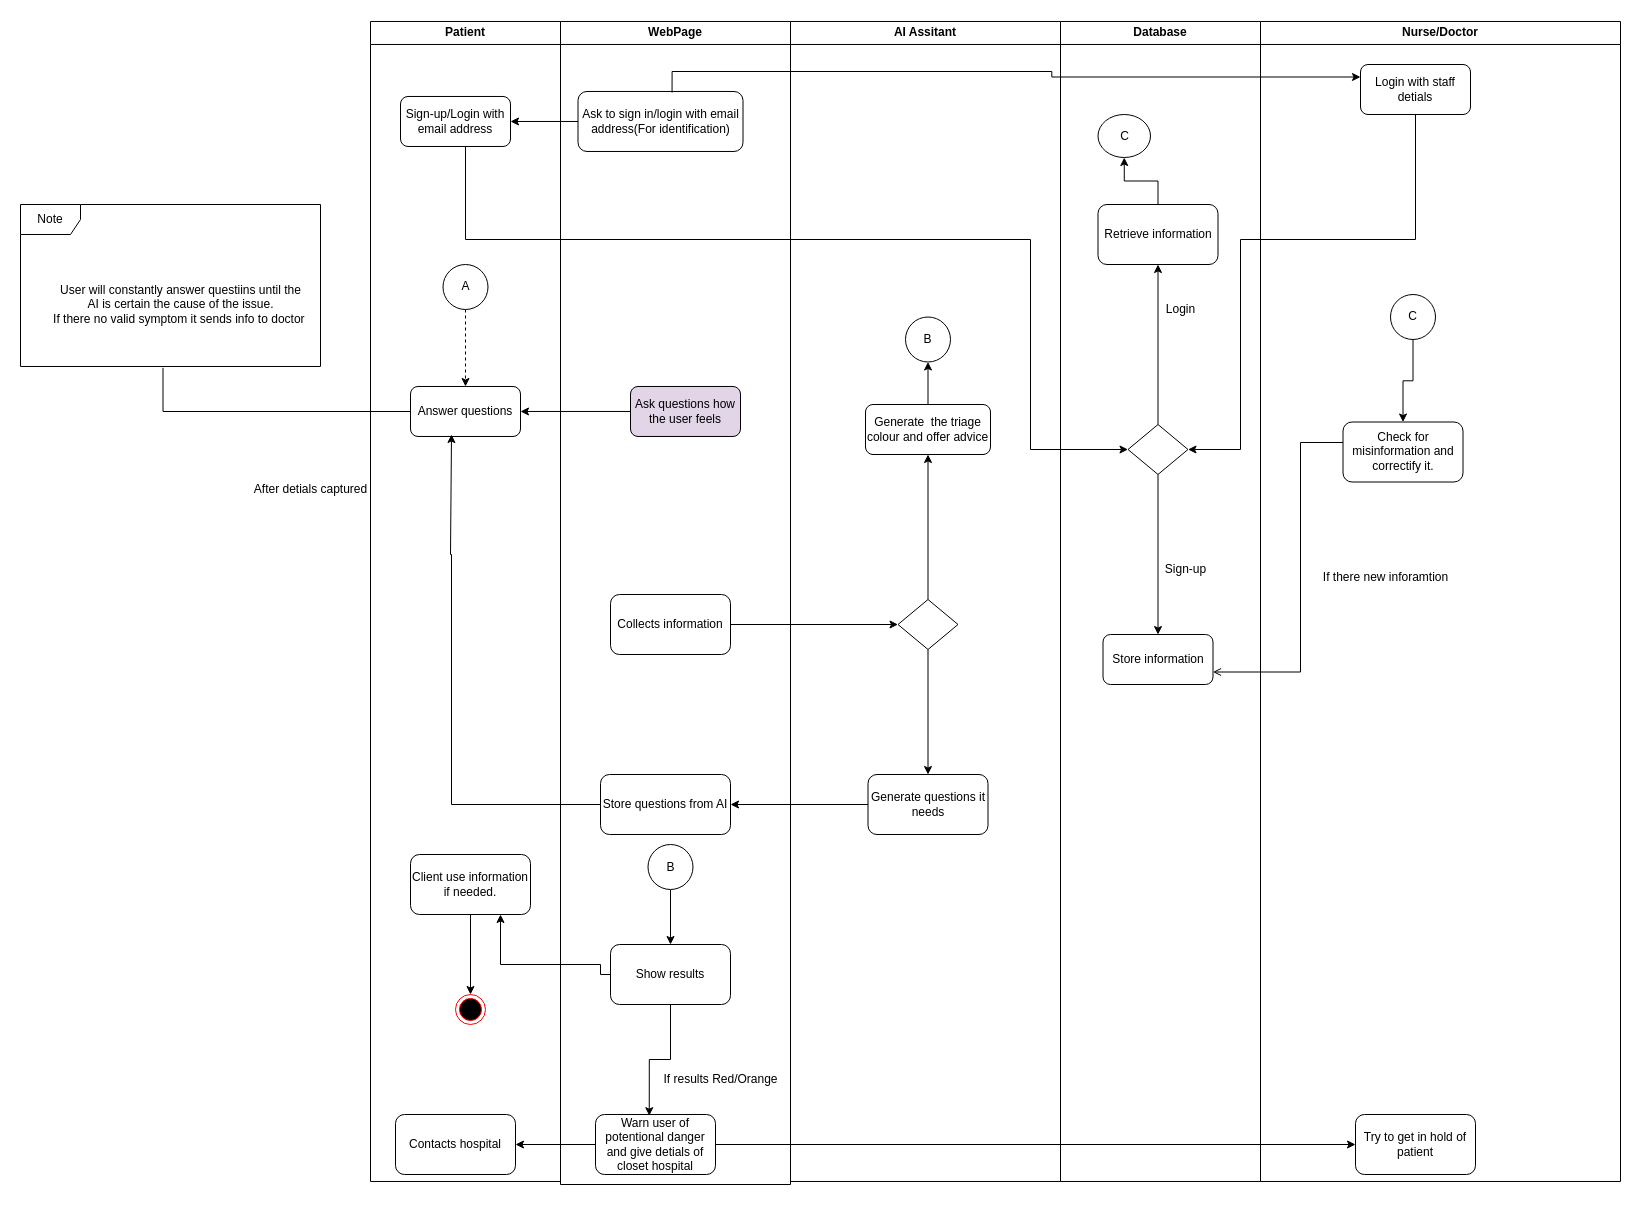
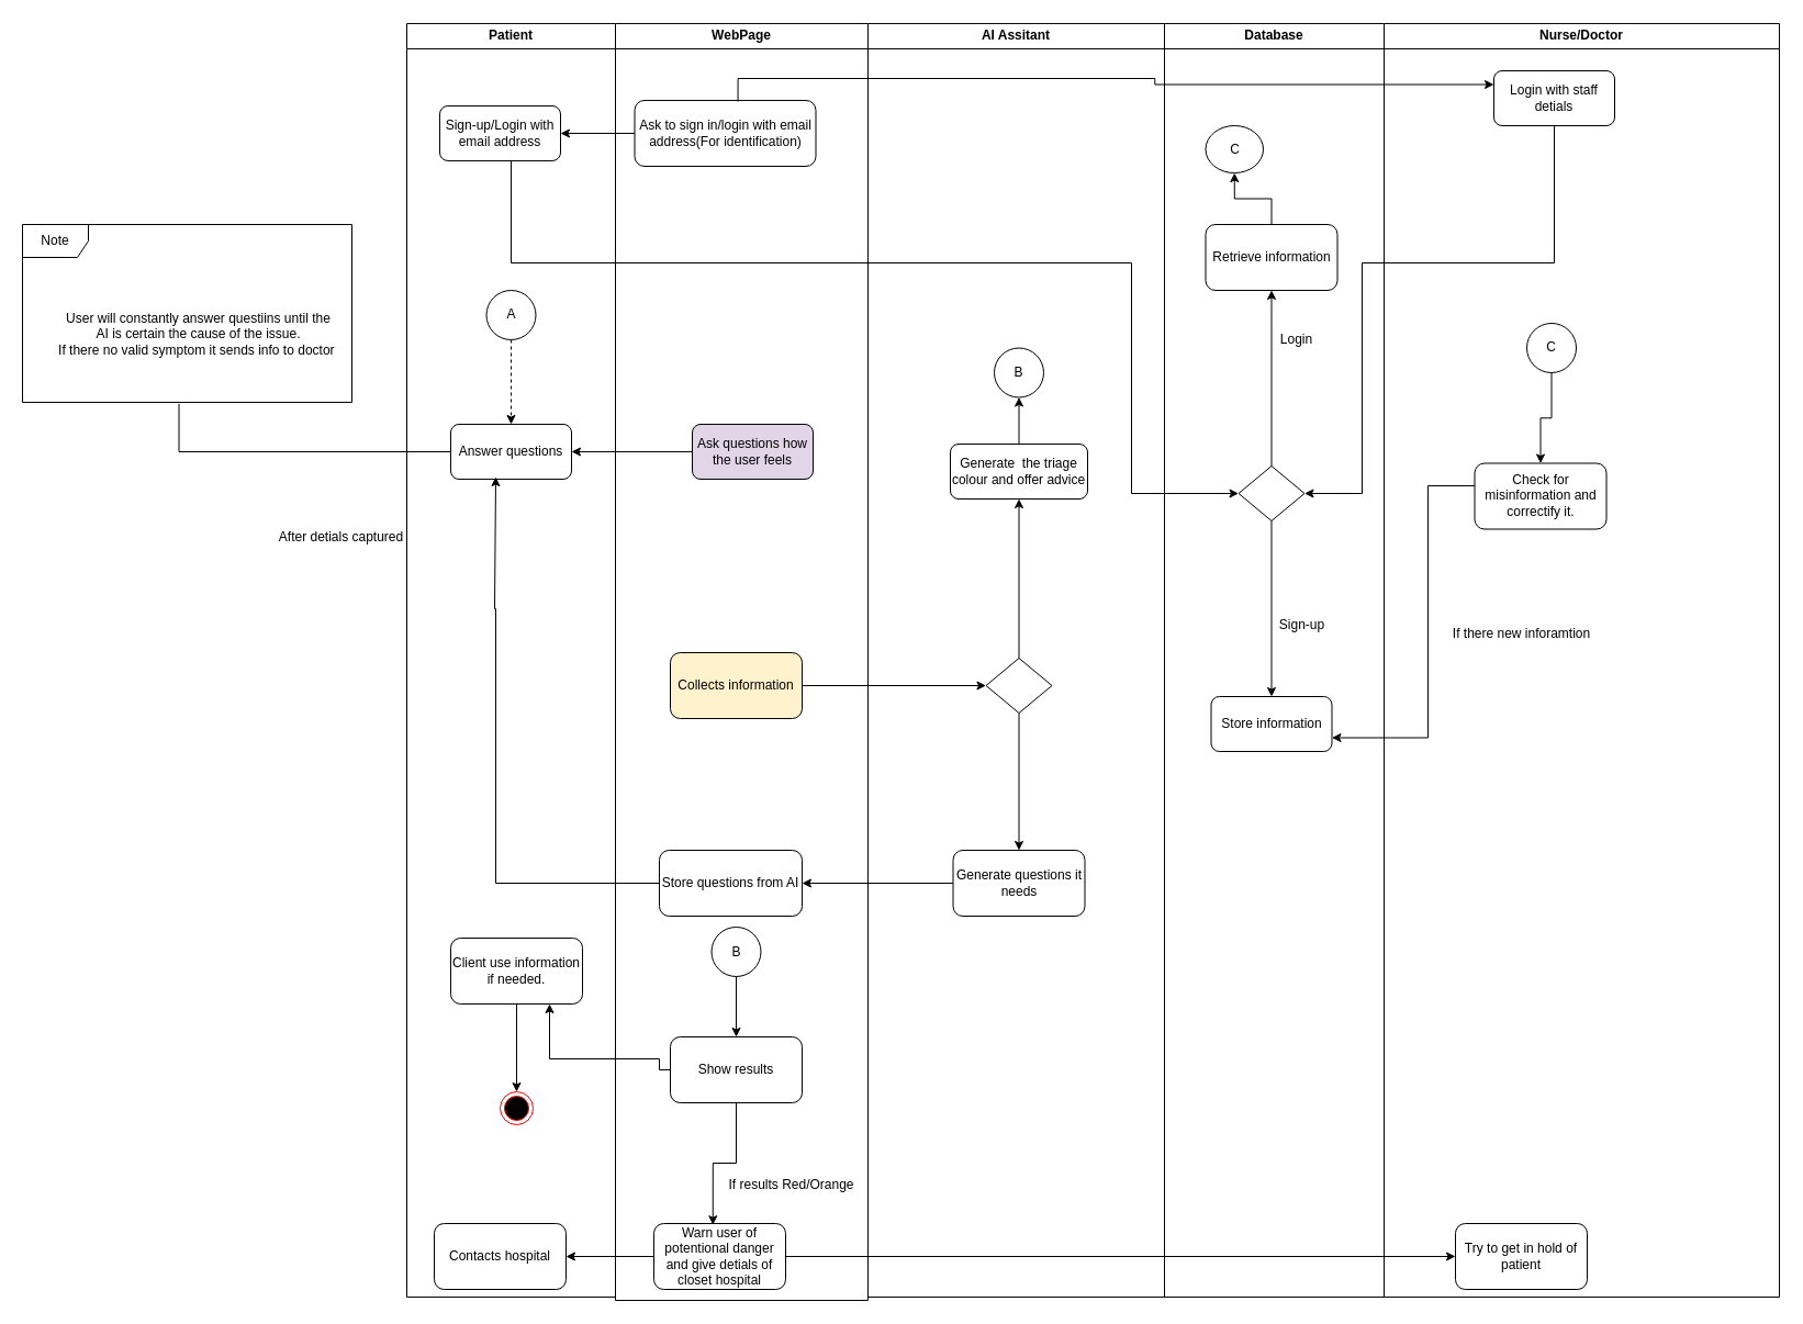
- <mxCell id="13" value="Collects information" style="whiteSpace=wrap;html=1;rounded=1;glass=0;" parent="11" vertex="1"><mxGeometry x="50" y="573.02" width="120" height="60" as="geometry" /></mxCell>
+ <mxCell id="13" value="Collects information" style="whiteSpace=wrap;html=1;rounded=1;glass=0;fillColor=#fff2cc;" parent="11" vertex="1"><mxGeometry x="50" y="573.02" width="120" height="60" as="geometry" /></mxCell>
- <mxCell id="62" style="edgeStyle=orthogonalEdgeStyle;rounded=0;orthogonalLoop=1;jettySize=auto;html=1;entryX=1;entryY=0.75;entryDx=0;entryDy=0;endArrow=open;" edge="1" parent="1" source="45" target="31"><mxGeometry relative="1" as="geometry"><Array as="points"><mxPoint x="1300" y="442" /><mxPoint x="1300" y="672" /></Array></mxGeometry></mxCell>
+ <mxCell id="62" style="edgeStyle=orthogonalEdgeStyle;rounded=0;orthogonalLoop=1;jettySize=auto;html=1;entryX=1;entryY=0.75;entryDx=0;entryDy=0;" edge="1" parent="1" source="45" target="31"><mxGeometry relative="1" as="geometry"><Array as="points"><mxPoint x="1300" y="442" /><mxPoint x="1300" y="672" /></Array></mxGeometry></mxCell>
- <mxCell id="42" value="Try to get in hold of patient" style="whiteSpace=wrap;html=1;rounded=1;glass=0;" vertex="1" parent="40"><mxGeometry x="95" y="1093.024" width="120" height="60" as="geometry" /></mxCell>
+ <mxCell id="42" value="Try to get in hold of patient" style="whiteSpace=wrap;html=1;rounded=1;glass=0;" vertex="1" parent="40"><mxGeometry x="65" y="1093.024" width="120" height="60" as="geometry" /></mxCell>
